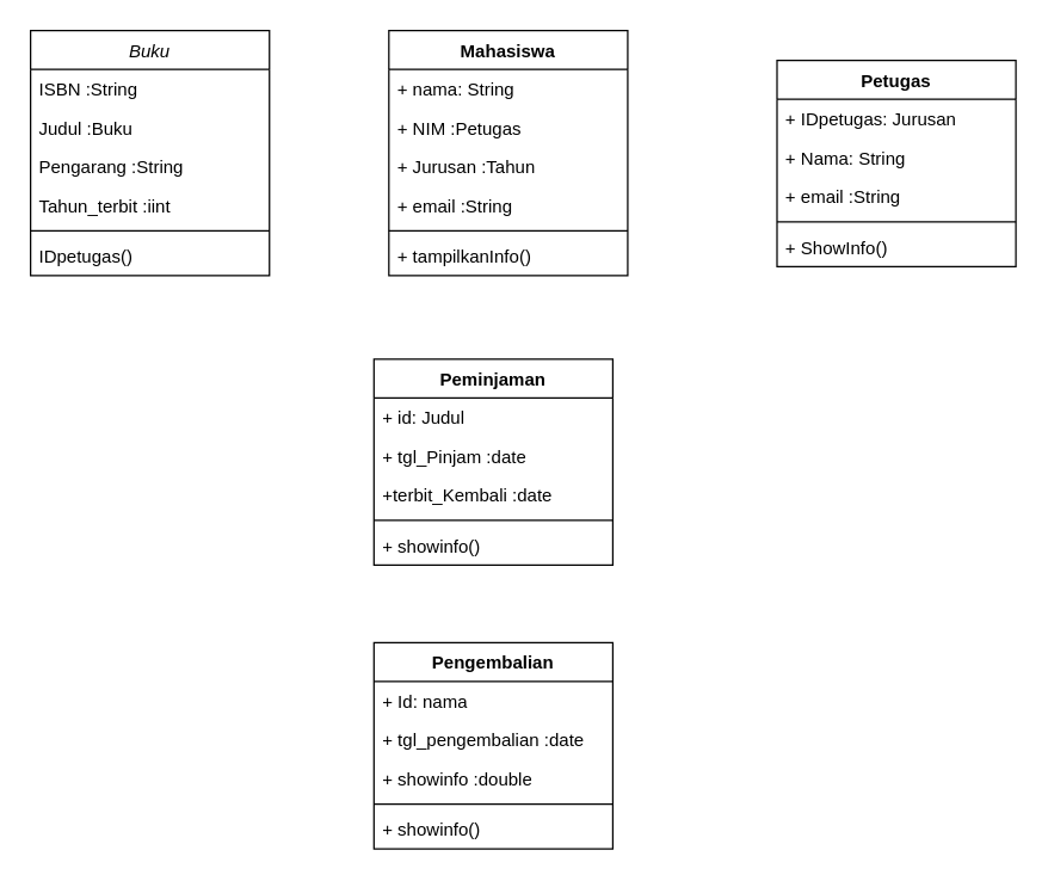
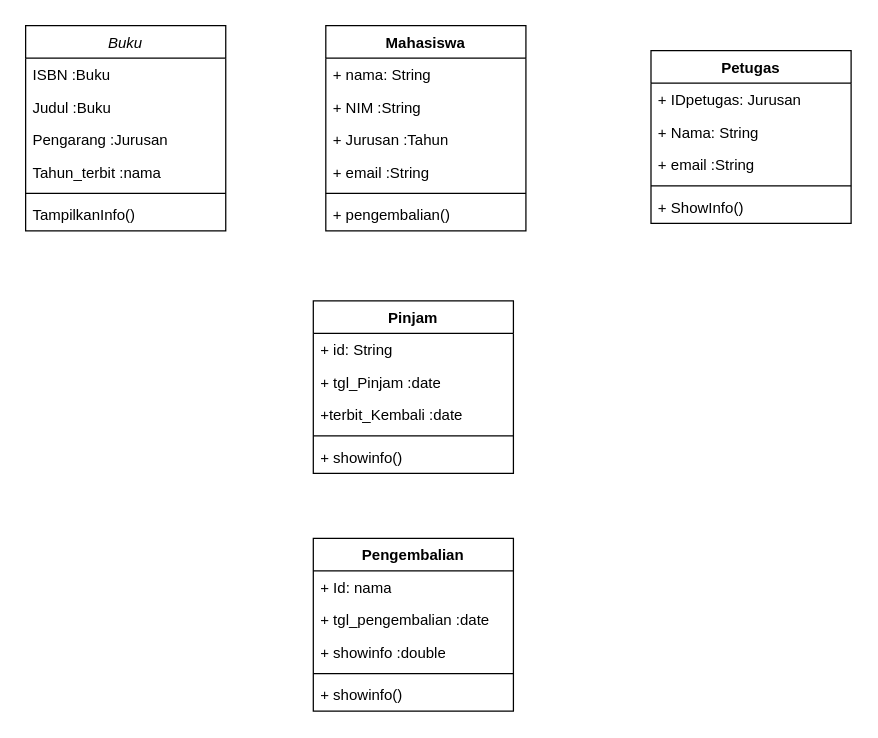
- <mxCell id="3" value="ISBN :String" style="text;align=left;verticalAlign=top;spacingLeft=4;spacingRight=4;overflow=hidden;rotatable=0;points=[[0,0.5],[1,0.5]];portConstraint=eastwest;" parent="2" vertex="1"><mxGeometry y="26" width="160" height="26" as="geometry" /></mxCell>
+ <mxCell id="3" value="ISBN :Buku" style="text;align=left;verticalAlign=top;spacingLeft=4;spacingRight=4;overflow=hidden;rotatable=0;points=[[0,0.5],[1,0.5]];portConstraint=eastwest;" parent="2" vertex="1"><mxGeometry y="26" width="160" height="26" as="geometry" /></mxCell>
- <mxCell id="11" value="+ NIM :Petugas" style="text;strokeColor=none;fillColor=none;align=left;verticalAlign=top;spacingLeft=4;spacingRight=4;overflow=hidden;rotatable=0;points=[[0,0.5],[1,0.5]];portConstraint=eastwest;whiteSpace=wrap;html=1;" vertex="1" parent="9"><mxGeometry y="52" width="160" height="26" as="geometry" /></mxCell>
+ <mxCell id="11" value="+ NIM :String" style="text;strokeColor=none;fillColor=none;align=left;verticalAlign=top;spacingLeft=4;spacingRight=4;overflow=hidden;rotatable=0;points=[[0,0.5],[1,0.5]];portConstraint=eastwest;whiteSpace=wrap;html=1;" vertex="1" parent="9"><mxGeometry y="52" width="160" height="26" as="geometry" /></mxCell>
- <mxCell id="5" value="Pengarang :String&#10;" style="text;align=left;verticalAlign=top;spacingLeft=4;spacingRight=4;overflow=hidden;rotatable=0;points=[[0,0.5],[1,0.5]];portConstraint=eastwest;rounded=0;shadow=0;html=0;" parent="2" vertex="1"><mxGeometry y="78" width="160" height="26" as="geometry" /></mxCell>
+ <mxCell id="5" value="Pengarang :Jurusan&#10;" style="text;align=left;verticalAlign=top;spacingLeft=4;spacingRight=4;overflow=hidden;rotatable=0;points=[[0,0.5],[1,0.5]];portConstraint=eastwest;rounded=0;shadow=0;html=0;" parent="2" vertex="1"><mxGeometry y="78" width="160" height="26" as="geometry" /></mxCell>
- <mxCell id="6" value="Tahun_terbit :iint" style="text;align=left;verticalAlign=top;spacingLeft=4;spacingRight=4;overflow=hidden;rotatable=0;points=[[0,0.5],[1,0.5]];portConstraint=eastwest;rounded=0;shadow=0;html=0;" vertex="1" parent="2"><mxGeometry y="104" width="160" height="26" as="geometry" /></mxCell>
+ <mxCell id="6" value="Tahun_terbit :nama" style="text;align=left;verticalAlign=top;spacingLeft=4;spacingRight=4;overflow=hidden;rotatable=0;points=[[0,0.5],[1,0.5]];portConstraint=eastwest;rounded=0;shadow=0;html=0;" vertex="1" parent="2"><mxGeometry y="104" width="160" height="26" as="geometry" /></mxCell>
- <mxCell id="8" value="IDpetugas()" style="text;align=left;verticalAlign=top;spacingLeft=4;spacingRight=4;overflow=hidden;rotatable=0;points=[[0,0.5],[1,0.5]];portConstraint=eastwest;" parent="2" vertex="1"><mxGeometry y="138" width="160" height="26" as="geometry" /></mxCell>
+ <mxCell id="8" value="TampilkanInfo()" style="text;align=left;verticalAlign=top;spacingLeft=4;spacingRight=4;overflow=hidden;rotatable=0;points=[[0,0.5],[1,0.5]];portConstraint=eastwest;" parent="2" vertex="1"><mxGeometry y="138" width="160" height="26" as="geometry" /></mxCell>
- <mxCell id="15" value="+ tampilkanInfo()" style="text;strokeColor=none;fillColor=none;align=left;verticalAlign=top;spacingLeft=4;spacingRight=4;overflow=hidden;rotatable=0;points=[[0,0.5],[1,0.5]];portConstraint=eastwest;whiteSpace=wrap;html=1;" vertex="1" parent="9"><mxGeometry y="138" width="160" height="26" as="geometry" /></mxCell>
+ <mxCell id="15" value="+ pengembalian()" style="text;strokeColor=none;fillColor=none;align=left;verticalAlign=top;spacingLeft=4;spacingRight=4;overflow=hidden;rotatable=0;points=[[0,0.5],[1,0.5]];portConstraint=eastwest;whiteSpace=wrap;html=1;" vertex="1" parent="9"><mxGeometry y="138" width="160" height="26" as="geometry" /></mxCell>
- <mxCell id="22" value="Peminjaman" style="swimlane;fontStyle=1;align=center;verticalAlign=top;childLayout=stackLayout;horizontal=1;startSize=26;horizontalStack=0;resizeParent=1;resizeParentMax=0;resizeLast=0;collapsible=1;marginBottom=0;whiteSpace=wrap;html=1;" vertex="1" parent="1"><mxGeometry x="250" y="240" width="160" height="138" as="geometry" /></mxCell>
+ <mxCell id="22" value="Pinjam" style="swimlane;fontStyle=1;align=center;verticalAlign=top;childLayout=stackLayout;horizontal=1;startSize=26;horizontalStack=0;resizeParent=1;resizeParentMax=0;resizeLast=0;collapsible=1;marginBottom=0;whiteSpace=wrap;html=1;" vertex="1" parent="1"><mxGeometry x="250" y="240" width="160" height="138" as="geometry" /></mxCell>
- <mxCell id="23" value="+ id: Judul" style="text;strokeColor=none;fillColor=none;align=left;verticalAlign=top;spacingLeft=4;spacingRight=4;overflow=hidden;rotatable=0;points=[[0,0.5],[1,0.5]];portConstraint=eastwest;whiteSpace=wrap;html=1;" vertex="1" parent="22"><mxGeometry y="26" width="160" height="26" as="geometry" /></mxCell>
+ <mxCell id="23" value="+ id: String" style="text;strokeColor=none;fillColor=none;align=left;verticalAlign=top;spacingLeft=4;spacingRight=4;overflow=hidden;rotatable=0;points=[[0,0.5],[1,0.5]];portConstraint=eastwest;whiteSpace=wrap;html=1;" vertex="1" parent="22"><mxGeometry y="26" width="160" height="26" as="geometry" /></mxCell>
